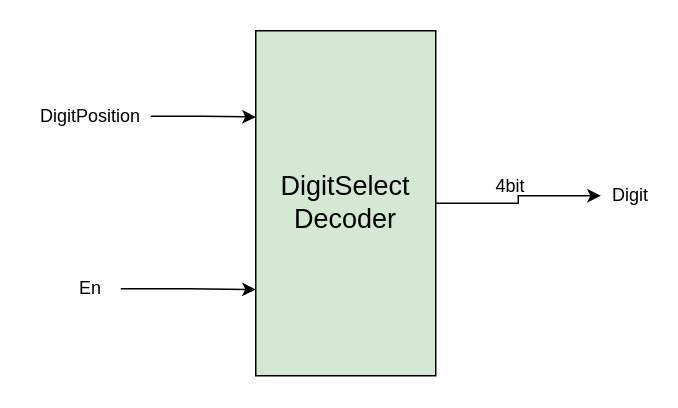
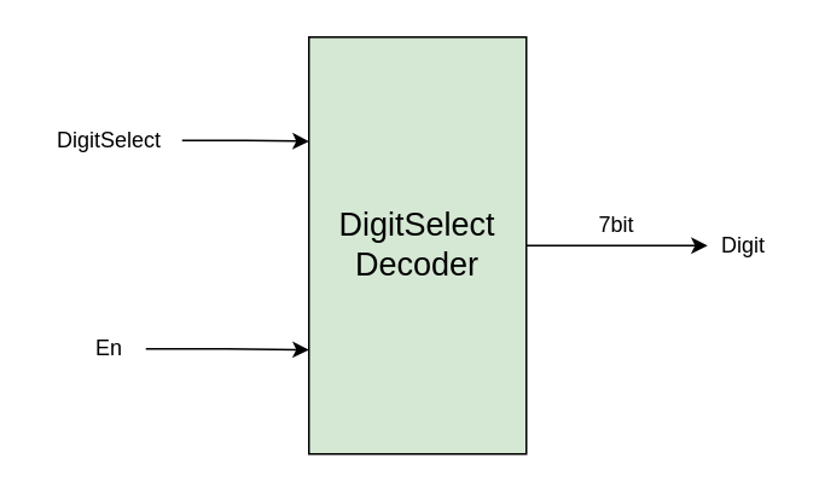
- <mxCell id="4" value="DigitPosition" style="text;html=1;strokeColor=none;fillColor=none;align=center;verticalAlign=middle;whiteSpace=wrap;rounded=0;" parent="1" vertex="1"><mxGeometry x="20" y="67" width="80" height="20" as="geometry" /></mxCell>
+ <mxCell id="4" value="DigitSelect" style="text;html=1;strokeColor=none;fillColor=none;align=center;verticalAlign=middle;whiteSpace=wrap;rounded=0;" parent="1" vertex="1"><mxGeometry x="20" y="67" width="80" height="20" as="geometry" /></mxCell>
- <mxCell id="9" value="4bit" style="text;html=1;strokeColor=none;fillColor=none;align=center;verticalAlign=middle;whiteSpace=wrap;rounded=0;" parent="1" vertex="1"><mxGeometry x="320" y="114" width="40" height="20" as="geometry" /></mxCell>
+ <mxCell id="9" value="7bit" style="text;html=1;strokeColor=none;fillColor=none;align=center;verticalAlign=middle;whiteSpace=wrap;rounded=0;" parent="1" vertex="1"><mxGeometry x="320" y="114" width="40" height="20" as="geometry" /></mxCell>
- <mxCell id="8" value="Digit" style="text;html=1;strokeColor=none;fillColor=none;align=center;verticalAlign=middle;whiteSpace=wrap;rounded=0;" parent="1" vertex="1"><mxGeometry x="400" y="120" width="40" height="20" as="geometry" /></mxCell>
+ <mxCell id="8" value="Digit" style="text;html=1;strokeColor=none;fillColor=none;align=center;verticalAlign=middle;whiteSpace=wrap;rounded=0;" parent="1" vertex="1"><mxGeometry x="390" y="125" width="40" height="20" as="geometry" /></mxCell>
